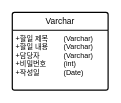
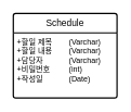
- <mxCell id="2" value="Varchar" style="swimlane;childLayout=stackLayout;horizontal=1;startSize=30;horizontalStack=0;rounded=1;fontSize=14;fontStyle=0;strokeWidth=2;resizeParent=0;resizeLast=1;shadow=0;dashed=0;align=center;arcSize=4;whiteSpace=wrap;html=1;" parent="1" vertex="1"><mxGeometry x="20" y="20" width="160" height="130" as="geometry" /></mxCell>
+ <mxCell id="2" value="Schedule" style="swimlane;childLayout=stackLayout;horizontal=1;startSize=30;horizontalStack=0;rounded=1;fontSize=14;fontStyle=0;strokeWidth=2;resizeParent=0;resizeLast=1;shadow=0;dashed=0;align=center;arcSize=4;whiteSpace=wrap;html=1;" parent="1" vertex="1"><mxGeometry x="20" y="20" width="160" height="130" as="geometry" /></mxCell>
